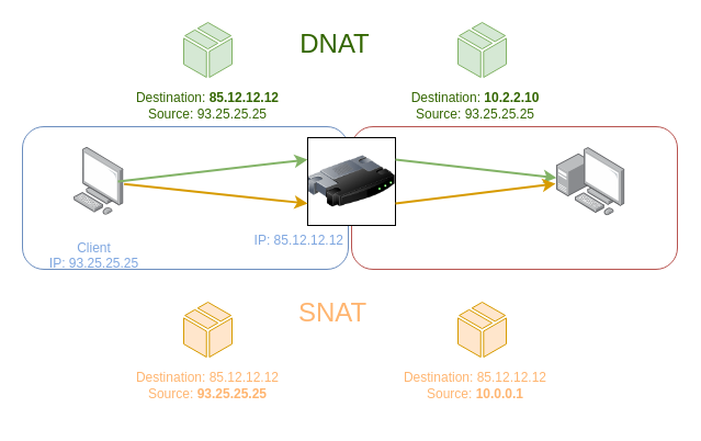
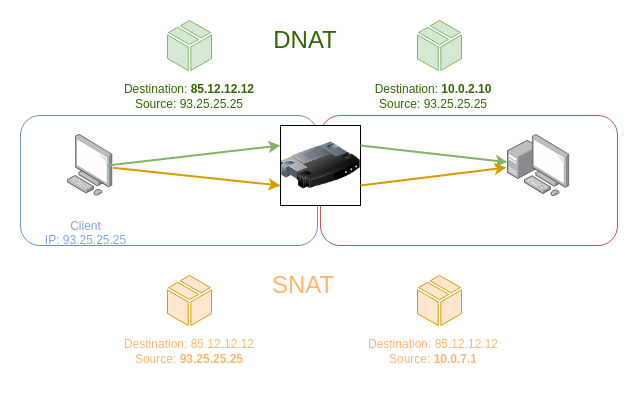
- <mxCell id="9" value="Destination: &lt;b&gt;10.2.2.10&lt;/b&gt;&lt;br&gt;Source: 93.25.25.25" style="text;html=1;strokeColor=none;fillColor=none;align=center;verticalAlign=middle;whiteSpace=wrap;rounded=0;fontColor=#336600;" vertex="1" parent="1"><mxGeometry x="328" y="66" width="210" height="59" as="geometry" /></mxCell>
+ <mxCell id="9" value="Destination: &lt;b&gt;10.0.2.10&lt;/b&gt;&lt;br&gt;Source: 93.25.25.25" style="text;html=1;strokeColor=none;fillColor=none;align=center;verticalAlign=middle;whiteSpace=wrap;rounded=0;fontColor=#336600;" vertex="1" parent="1"><mxGeometry x="328" y="66" width="210" height="59" as="geometry" /></mxCell>
- <mxCell id="11" value="IP: 85.12.12.12" style="text;html=1;fontColor=#7EA6E0;align=right;" vertex="1" parent="1"><mxGeometry x="207" y="205" width="107" height="30" as="geometry" /></mxCell>
- <mxCell id="18" value="Destination: 85.12.12.12&lt;br&gt;Source: &lt;b&gt;10.0.0.1&lt;/b&gt;" style="text;html=1;strokeColor=none;fillColor=none;align=center;verticalAlign=middle;whiteSpace=wrap;rounded=0;fontColor=#FFB570;" vertex="1" parent="1"><mxGeometry x="328" y="321" width="210" height="59" as="geometry" /></mxCell>
+ <mxCell id="18" value="Destination: 85.12.12.12&lt;br&gt;Source: &lt;b&gt;10.0.7.1&lt;/b&gt;" style="text;html=1;strokeColor=none;fillColor=none;align=center;verticalAlign=middle;whiteSpace=wrap;rounded=0;fontColor=#FFB570;" vertex="1" parent="1"><mxGeometry x="328" y="321" width="210" height="59" as="geometry" /></mxCell>
